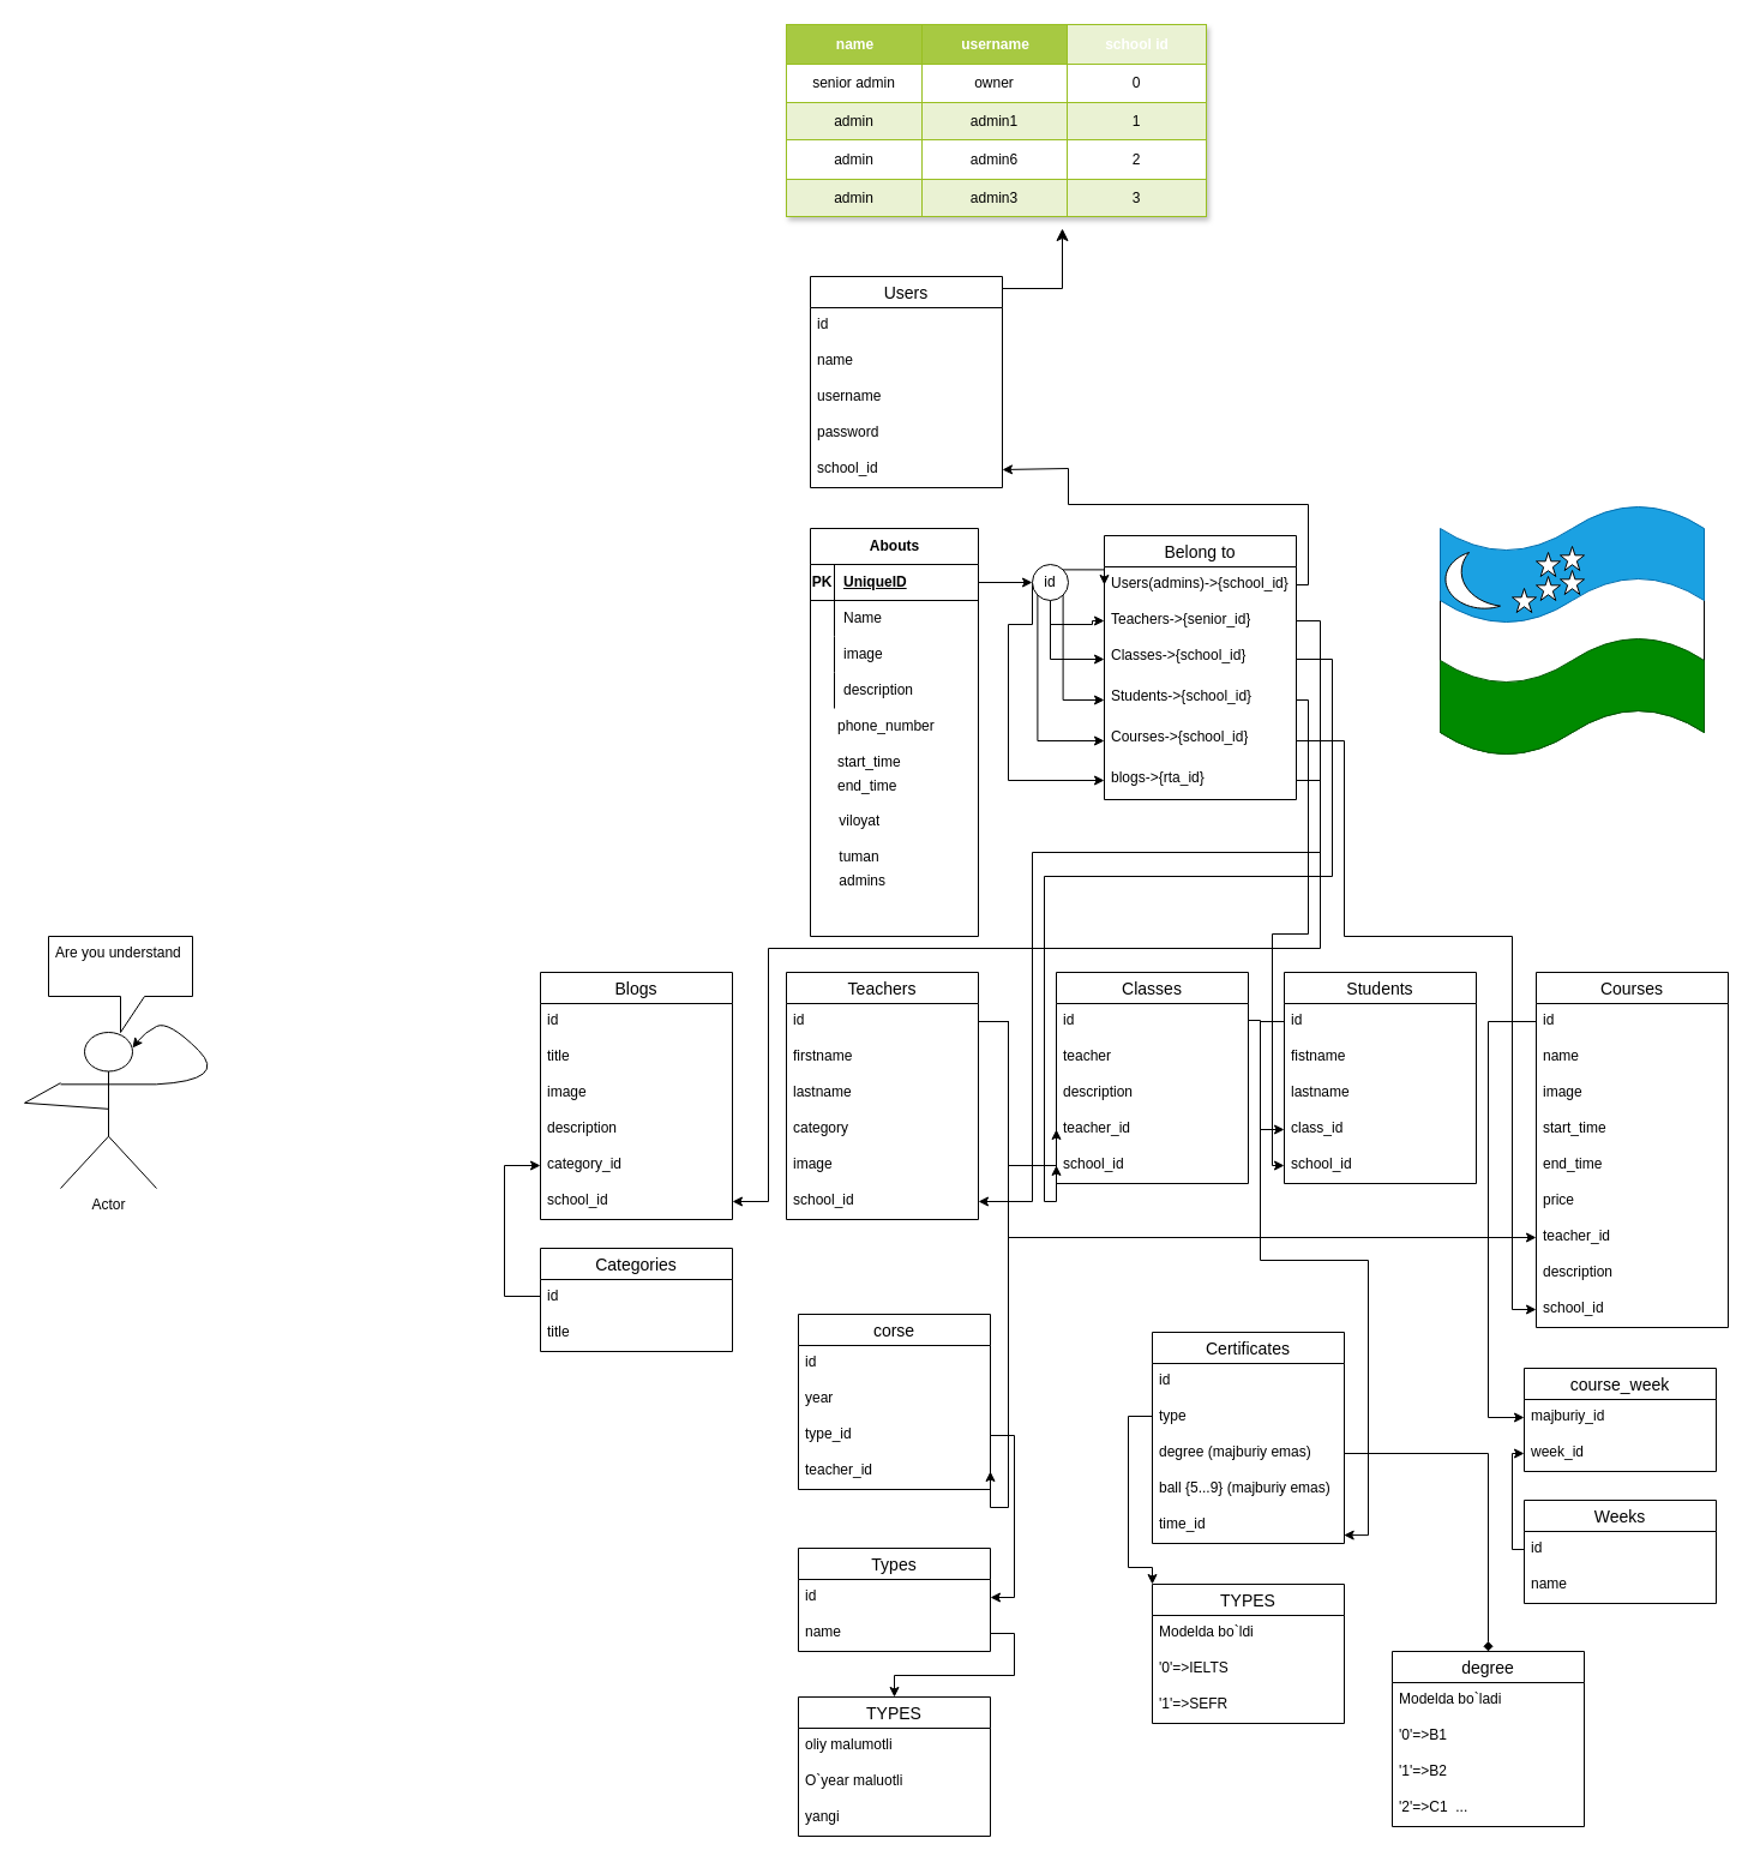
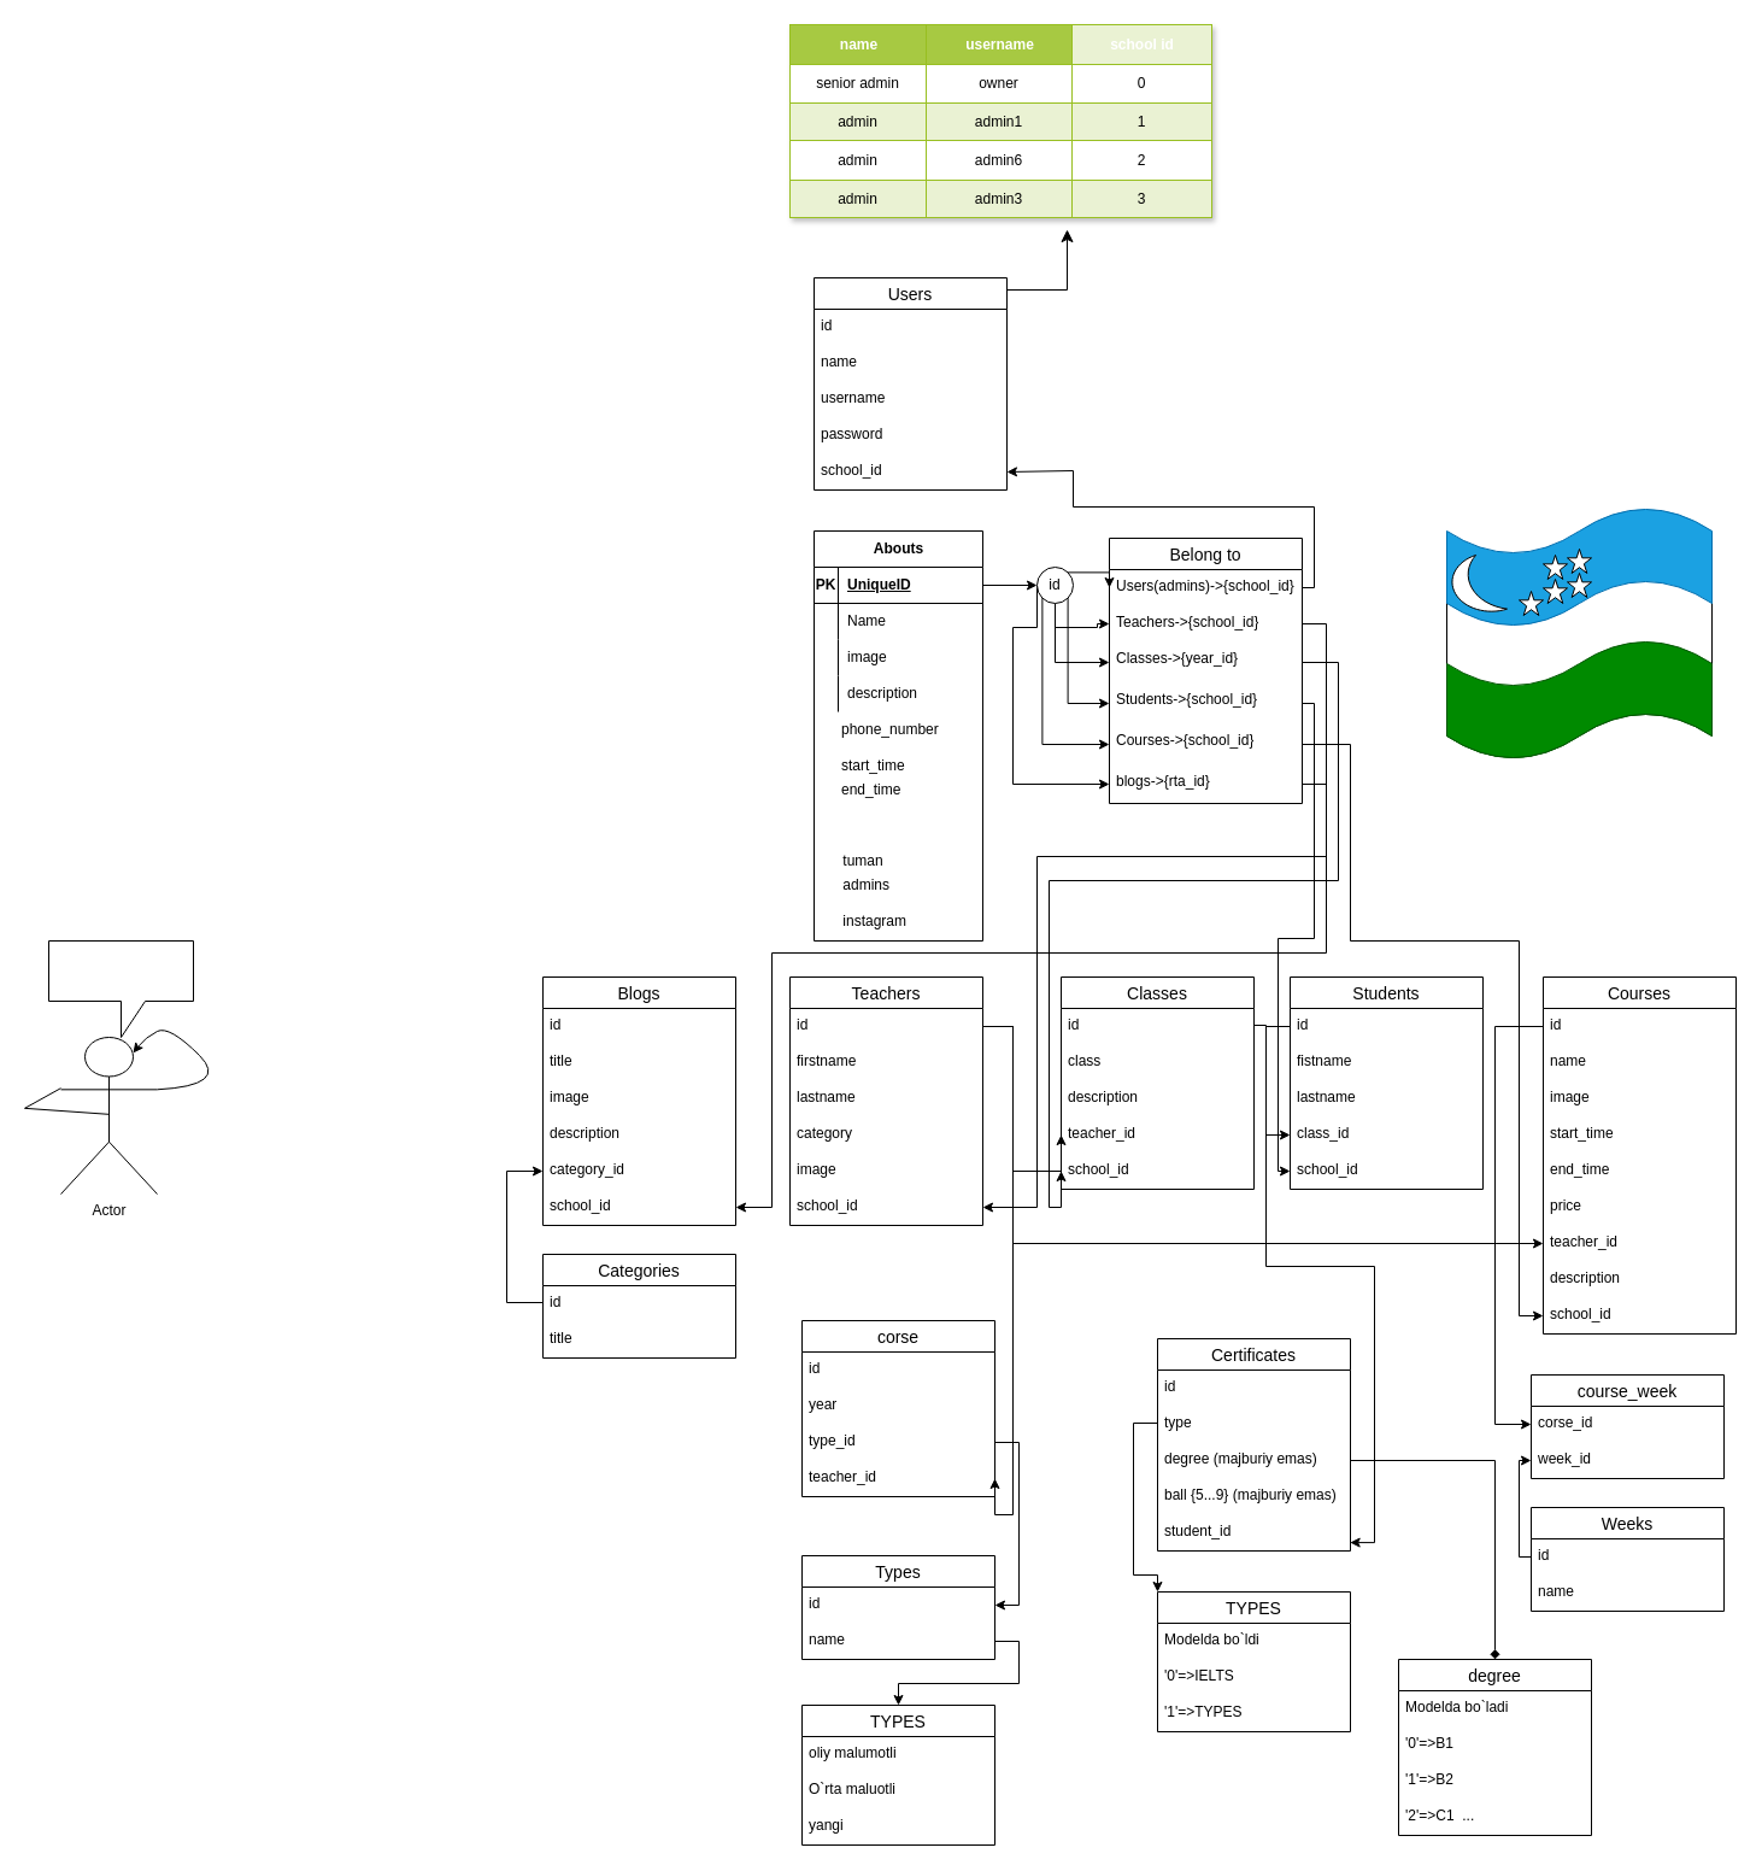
- <mxCell id="24" value="Teachers-&amp;gt;{senior_id}" style="text;strokeColor=none;fillColor=none;spacingLeft=4;spacingRight=4;overflow=hidden;rotatable=0;points=[[0,0.5],[1,0.5]];portConstraint=eastwest;fontSize=12;whiteSpace=wrap;html=1;" parent="22" vertex="1"><mxGeometry y="56" width="160" height="30" as="geometry" /></mxCell>
+ <mxCell id="24" value="Teachers-&amp;gt;{school_id}" style="text;strokeColor=none;fillColor=none;spacingLeft=4;spacingRight=4;overflow=hidden;rotatable=0;points=[[0,0.5],[1,0.5]];portConstraint=eastwest;fontSize=12;whiteSpace=wrap;html=1;" parent="22" vertex="1"><mxGeometry y="56" width="160" height="30" as="geometry" /></mxCell>
- <mxCell id="25" value="Classes-&amp;gt;{school_id}" style="text;strokeColor=none;fillColor=none;spacingLeft=4;spacingRight=4;overflow=hidden;rotatable=0;points=[[0,0.5],[1,0.5]];portConstraint=eastwest;fontSize=12;whiteSpace=wrap;html=1;" parent="22" vertex="1"><mxGeometry y="86" width="160" height="34" as="geometry" /></mxCell>
+ <mxCell id="25" value="Classes-&amp;gt;{year_id}" style="text;strokeColor=none;fillColor=none;spacingLeft=4;spacingRight=4;overflow=hidden;rotatable=0;points=[[0,0.5],[1,0.5]];portConstraint=eastwest;fontSize=12;whiteSpace=wrap;html=1;" parent="22" vertex="1"><mxGeometry y="86" width="160" height="34" as="geometry" /></mxCell>
- <mxCell id="18" value="&amp;nbsp;viloyat" style="text;strokeColor=none;fillColor=none;spacingLeft=4;spacingRight=4;overflow=hidden;rotatable=0;points=[[0,0.5],[1,0.5]];portConstraint=eastwest;fontSize=12;whiteSpace=wrap;html=1;" parent="1" vertex="1"><mxGeometry x="690" y="670" width="110" height="30" as="geometry" /></mxCell>
+ <mxCell id="21" value="&amp;nbsp;instagram" style="text;strokeColor=none;fillColor=none;spacingLeft=4;spacingRight=4;overflow=hidden;rotatable=0;points=[[0,0.5],[1,0.5]];portConstraint=eastwest;fontSize=12;whiteSpace=wrap;html=1;" parent="1" vertex="1"><mxGeometry x="690" y="750" width="110" height="30" as="geometry" /></mxCell>
- <mxCell id="127" value="Are you understand&lt;br&gt;" style="text;strokeColor=none;fillColor=none;spacingLeft=4;spacingRight=4;overflow=hidden;rotatable=0;points=[[0,0.5],[1,0.5]];portConstraint=eastwest;fontSize=12;whiteSpace=wrap;html=1;" parent="1" vertex="1"><mxGeometry x="40" y="780" width="120" height="50" as="geometry" /></mxCell>
- <mxCell id="61" value="teacher" style="text;strokeColor=none;fillColor=none;spacingLeft=4;spacingRight=4;overflow=hidden;rotatable=0;points=[[0,0.5],[1,0.5]];portConstraint=eastwest;fontSize=12;whiteSpace=wrap;html=1;" parent="59" vertex="1"><mxGeometry y="56" width="160" height="30" as="geometry" /></mxCell>
+ <mxCell id="61" value="class" style="text;strokeColor=none;fillColor=none;spacingLeft=4;spacingRight=4;overflow=hidden;rotatable=0;points=[[0,0.5],[1,0.5]];portConstraint=eastwest;fontSize=12;whiteSpace=wrap;html=1;" parent="59" vertex="1"><mxGeometry y="56" width="160" height="30" as="geometry" /></mxCell>
- <mxCell id="97" value="majburiy_id" style="text;strokeColor=none;fillColor=none;spacingLeft=4;spacingRight=4;overflow=hidden;rotatable=0;points=[[0,0.5],[1,0.5]];portConstraint=eastwest;fontSize=12;whiteSpace=wrap;html=1;" parent="96" vertex="1"><mxGeometry y="26" width="160" height="30" as="geometry" /></mxCell>
+ <mxCell id="97" value="corse_id" style="text;strokeColor=none;fillColor=none;spacingLeft=4;spacingRight=4;overflow=hidden;rotatable=0;points=[[0,0.5],[1,0.5]];portConstraint=eastwest;fontSize=12;whiteSpace=wrap;html=1;" parent="96" vertex="1"><mxGeometry y="26" width="160" height="30" as="geometry" /></mxCell>
- <mxCell id="117" value="time_id" style="text;strokeColor=none;fillColor=none;spacingLeft=4;spacingRight=4;overflow=hidden;rotatable=0;points=[[0,0.5],[1,0.5]];portConstraint=eastwest;fontSize=12;whiteSpace=wrap;html=1;" parent="112" vertex="1"><mxGeometry y="146" width="160" height="30" as="geometry" /></mxCell>
+ <mxCell id="117" value="student_id" style="text;strokeColor=none;fillColor=none;spacingLeft=4;spacingRight=4;overflow=hidden;rotatable=0;points=[[0,0.5],[1,0.5]];portConstraint=eastwest;fontSize=12;whiteSpace=wrap;html=1;" parent="112" vertex="1"><mxGeometry y="146" width="160" height="30" as="geometry" /></mxCell>
- <mxCell id="122" value="'1'=&amp;gt;SEFR" style="text;strokeColor=none;fillColor=none;spacingLeft=4;spacingRight=4;overflow=hidden;rotatable=0;points=[[0,0.5],[1,0.5]];portConstraint=eastwest;fontSize=12;whiteSpace=wrap;html=1;" parent="119" vertex="1"><mxGeometry y="86" width="160" height="30" as="geometry" /></mxCell>
+ <mxCell id="122" value="'1'=&amp;gt;TYPES" style="text;strokeColor=none;fillColor=none;spacingLeft=4;spacingRight=4;overflow=hidden;rotatable=0;points=[[0,0.5],[1,0.5]];portConstraint=eastwest;fontSize=12;whiteSpace=wrap;html=1;" parent="119" vertex="1"><mxGeometry y="86" width="160" height="30" as="geometry" /></mxCell>
- <mxCell id="175" value="O`year maluotli" style="text;strokeColor=none;fillColor=none;spacingLeft=4;spacingRight=4;overflow=hidden;rotatable=0;points=[[0,0.5],[1,0.5]];portConstraint=eastwest;fontSize=12;whiteSpace=wrap;html=1;" parent="173" vertex="1"><mxGeometry y="56" width="160" height="30" as="geometry" /></mxCell>
+ <mxCell id="175" value="O`rta maluotli" style="text;strokeColor=none;fillColor=none;spacingLeft=4;spacingRight=4;overflow=hidden;rotatable=0;points=[[0,0.5],[1,0.5]];portConstraint=eastwest;fontSize=12;whiteSpace=wrap;html=1;" parent="173" vertex="1"><mxGeometry y="56" width="160" height="30" as="geometry" /></mxCell>
